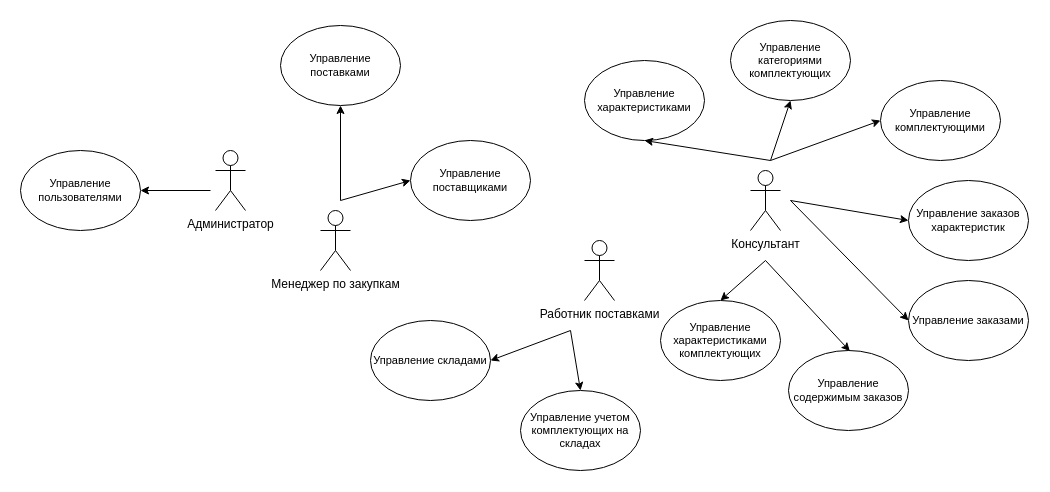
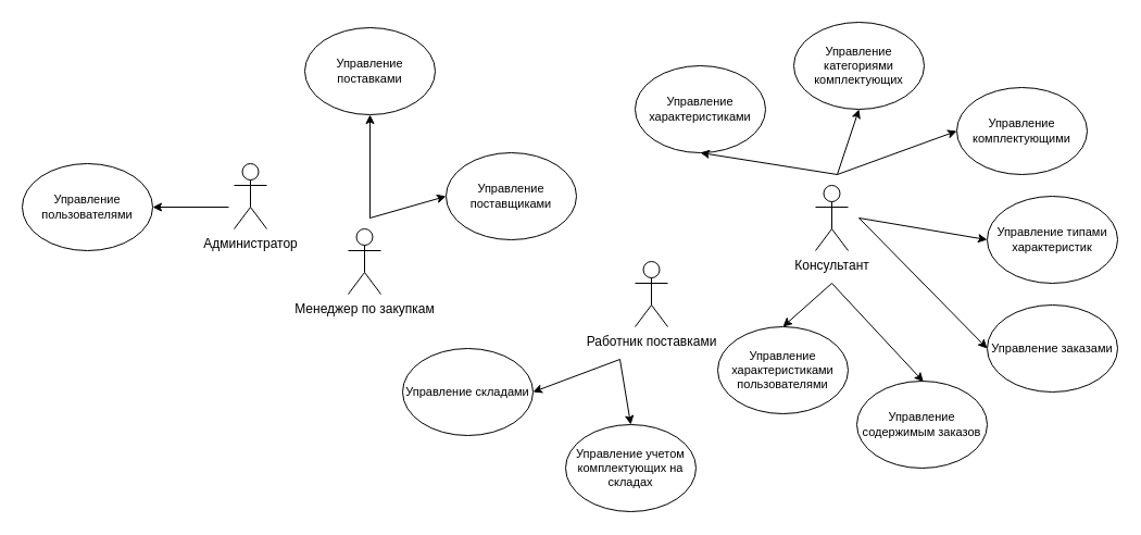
- <mxCell id="11" value="&lt;font style=&quot;font-size: 11px;&quot;&gt;Управление заказов характеристик&lt;/font&gt;" style="ellipse;whiteSpace=wrap;html=1;fontSize=7;" parent="1" vertex="1"><mxGeometry x="908" y="180" width="120" height="80" as="geometry" /></mxCell>
+ <mxCell id="11" value="&lt;font style=&quot;font-size: 11px;&quot;&gt;Управление типами характеристик&lt;/font&gt;" style="ellipse;whiteSpace=wrap;html=1;fontSize=7;" parent="1" vertex="1"><mxGeometry x="908" y="180" width="120" height="80" as="geometry" /></mxCell>
- <mxCell id="17" value="&lt;font style=&quot;font-size: 11px;&quot;&gt;Управление характеристиками комплектующих&lt;/font&gt;" style="ellipse;whiteSpace=wrap;html=1;fontSize=7;" parent="1" vertex="1"><mxGeometry x="660" y="300" width="120" height="80" as="geometry" /></mxCell>
+ <mxCell id="17" value="&lt;font style=&quot;font-size: 11px;&quot;&gt;Управление характеристиками пользователями&lt;/font&gt;" style="ellipse;whiteSpace=wrap;html=1;fontSize=7;" parent="1" vertex="1"><mxGeometry x="660" y="300" width="120" height="80" as="geometry" /></mxCell>
